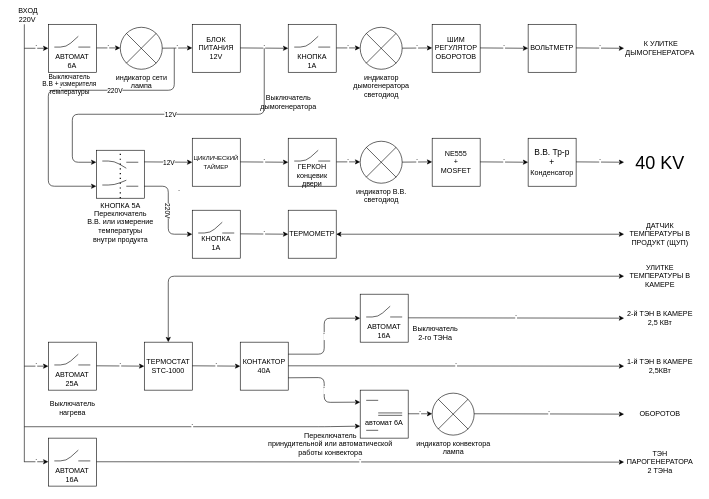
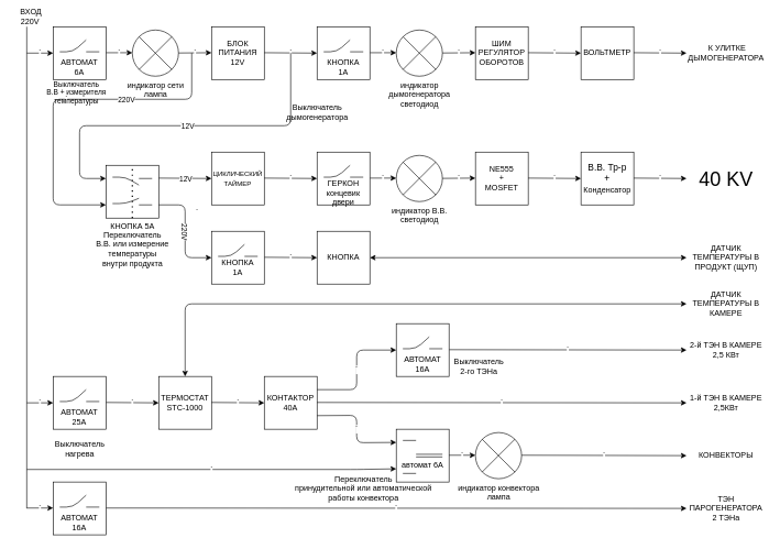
- <mxCell id="13" value="ТЕРМОМЕТР" style="whiteSpace=wrap;html=1;aspect=fixed;" parent="1" vertex="1"><mxGeometry x="480" y="350" width="80" height="80" as="geometry" /></mxCell>
+ <mxCell id="13" value="КНОПКА" style="whiteSpace=wrap;html=1;aspect=fixed;" parent="1" vertex="1"><mxGeometry x="480" y="350" width="80" height="80" as="geometry" /></mxCell>
- <mxCell id="58" value="УЛИТКЕ ТЕМПЕРАТУРЫ В КАМЕРЕ" style="text;html=1;strokeColor=none;fillColor=none;align=center;verticalAlign=middle;whiteSpace=wrap;rounded=0;" vertex="1" parent="1"><mxGeometry x="1040" y="420" width="120" height="80" as="geometry" /></mxCell>
+ <mxCell id="58" value="ДАТЧИК ТЕМПЕРАТУРЫ В КАМЕРЕ" style="text;html=1;strokeColor=none;fillColor=none;align=center;verticalAlign=middle;whiteSpace=wrap;rounded=0;" vertex="1" parent="1"><mxGeometry x="1040" y="420" width="120" height="80" as="geometry" /></mxCell>
- <mxCell id="55" value="ОБОРОТОВ" style="text;html=1;strokeColor=none;fillColor=none;align=center;verticalAlign=middle;whiteSpace=wrap;rounded=0;" vertex="1" parent="1"><mxGeometry x="1040" y="650" width="120" height="80" as="geometry" /></mxCell>
+ <mxCell id="55" value="КОНВЕКТОРЫ" style="text;html=1;strokeColor=none;fillColor=none;align=center;verticalAlign=middle;whiteSpace=wrap;rounded=0;" vertex="1" parent="1"><mxGeometry x="1040" y="650" width="120" height="80" as="geometry" /></mxCell>
